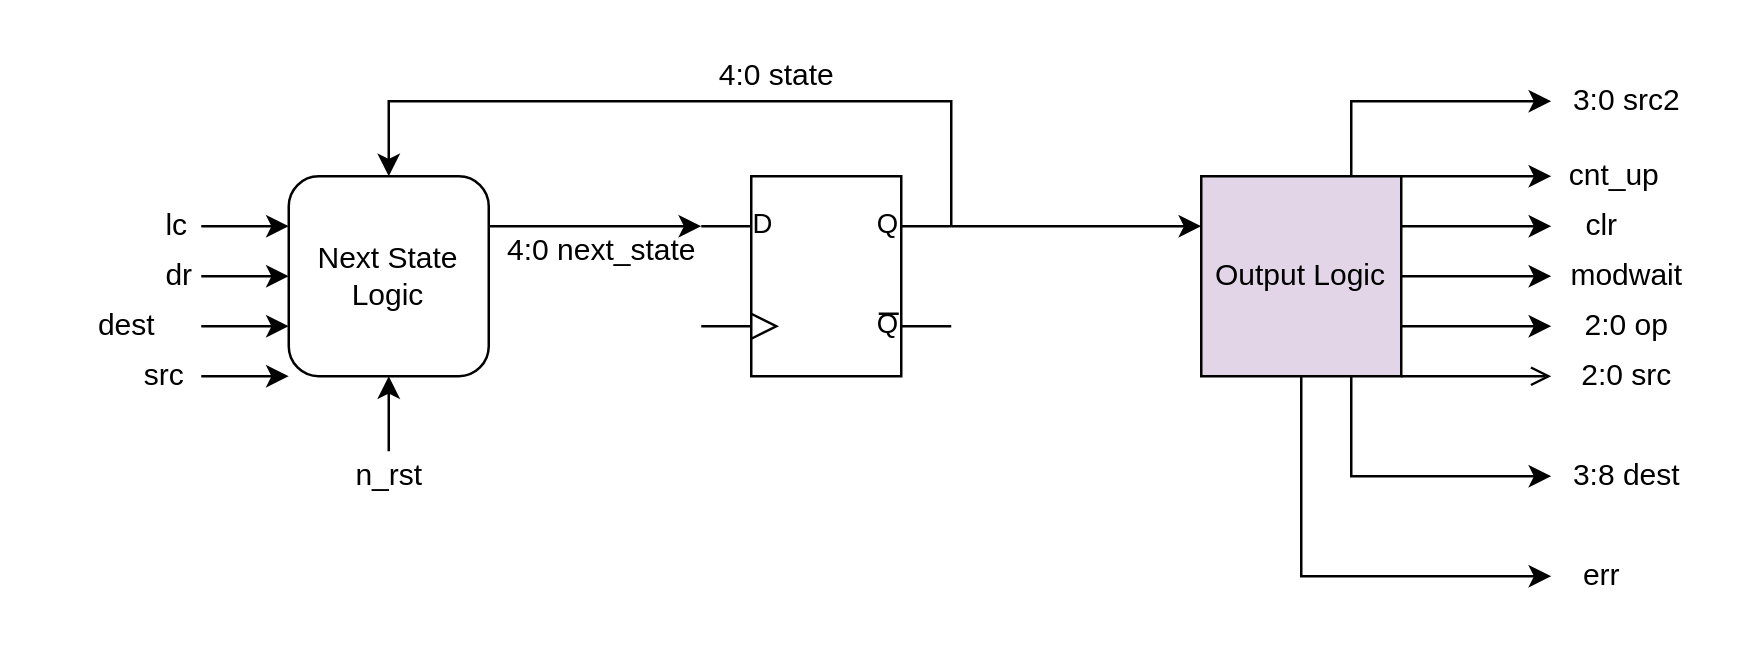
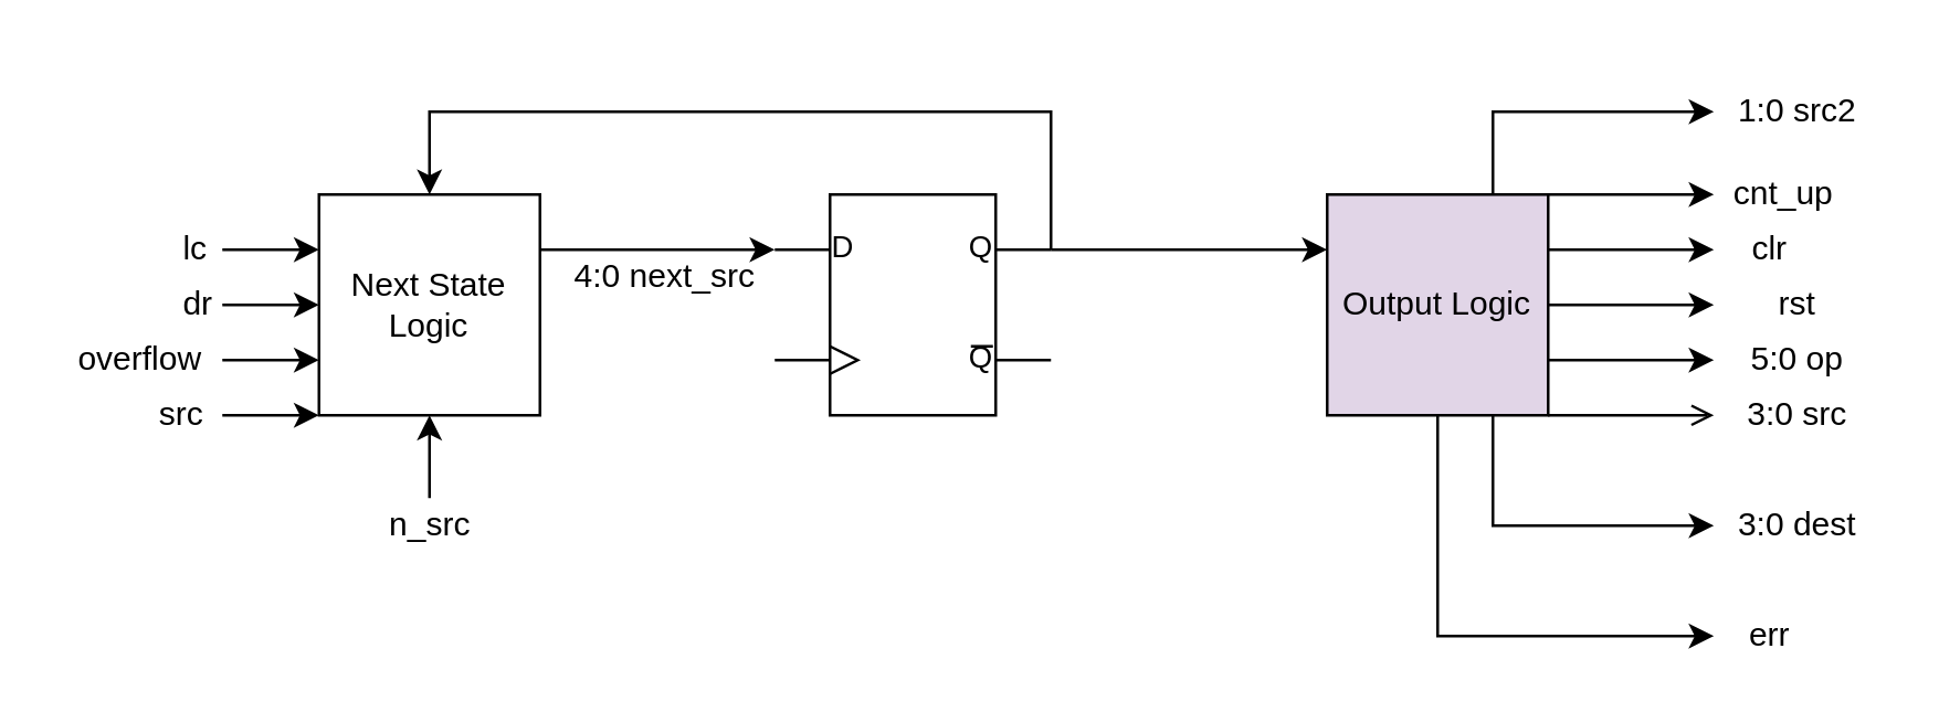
- <mxCell id="18" value="4:0 state" style="text;html=1;align=center;verticalAlign=middle;resizable=0;points=[];autosize=1;strokeColor=none;fillColor=none;" vertex="1" parent="1"><mxGeometry x="280" y="20" width="60" height="20" as="geometry" /></mxCell>
- <mxCell id="31" value="3:0 src2" style="text;html=1;align=center;verticalAlign=middle;resizable=0;points=[];autosize=1;strokeColor=none;fillColor=none;" vertex="1" parent="1"><mxGeometry x="620" y="30" width="60" height="20" as="geometry" /></mxCell>
+ <mxCell id="31" value="1:0 src2" style="text;html=1;align=center;verticalAlign=middle;resizable=0;points=[];autosize=1;strokeColor=none;fillColor=none;" vertex="1" parent="1"><mxGeometry x="620" y="30" width="60" height="20" as="geometry" /></mxCell>
- <mxCell id="16" value="4:0 next_state" style="text;html=1;align=center;verticalAlign=middle;resizable=0;points=[];autosize=1;strokeColor=none;fillColor=none;" vertex="1" parent="1"><mxGeometry x="195" y="90" width="90" height="20" as="geometry" /></mxCell>
+ <mxCell id="16" value="4:0 next_src" style="text;html=1;align=center;verticalAlign=middle;resizable=0;points=[];autosize=1;strokeColor=none;fillColor=none;" vertex="1" parent="1"><mxGeometry x="195" y="90" width="90" height="20" as="geometry" /></mxCell>
- <mxCell id="2" value="Next State Logic" style="whiteSpace=wrap;html=1;aspect=fixed;rounded=1;" vertex="1" parent="1"><mxGeometry x="115" y="70" width="80" height="80" as="geometry" /></mxCell>
+ <mxCell id="2" value="Next State Logic" style="whiteSpace=wrap;html=1;aspect=fixed;" vertex="1" parent="1"><mxGeometry x="115" y="70" width="80" height="80" as="geometry" /></mxCell>
- <mxCell id="25" value="modwait" style="text;html=1;align=center;verticalAlign=middle;resizable=0;points=[];autosize=1;strokeColor=none;fillColor=none;" vertex="1" parent="1"><mxGeometry x="620" y="100" width="60" height="20" as="geometry" /></mxCell>
+ <mxCell id="25" value="rst" style="text;html=1;align=center;verticalAlign=middle;resizable=0;points=[];autosize=1;strokeColor=none;fillColor=none;" vertex="1" parent="1"><mxGeometry x="620" y="100" width="60" height="20" as="geometry" /></mxCell>
- <mxCell id="10" value="dest" style="text;html=1;align=center;verticalAlign=middle;resizable=0;points=[];autosize=1;strokeColor=none;fillColor=none;" vertex="1" parent="1"><mxGeometry x="20" y="120" width="60" height="20" as="geometry" /></mxCell>
+ <mxCell id="10" value="overflow" style="text;html=1;align=center;verticalAlign=middle;resizable=0;points=[];autosize=1;strokeColor=none;fillColor=none;" vertex="1" parent="1"><mxGeometry x="20" y="120" width="60" height="20" as="geometry" /></mxCell>
- <mxCell id="27" value="2:0 op" style="text;html=1;align=center;verticalAlign=middle;resizable=0;points=[];autosize=1;strokeColor=none;fillColor=none;" vertex="1" parent="1"><mxGeometry x="625" y="120" width="50" height="20" as="geometry" /></mxCell>
+ <mxCell id="27" value="5:0 op" style="text;html=1;align=center;verticalAlign=middle;resizable=0;points=[];autosize=1;strokeColor=none;fillColor=none;" vertex="1" parent="1"><mxGeometry x="625" y="120" width="50" height="20" as="geometry" /></mxCell>
- <mxCell id="29" value="2:0 src" style="text;html=1;align=center;verticalAlign=middle;resizable=0;points=[];autosize=1;strokeColor=none;fillColor=none;" vertex="1" parent="1"><mxGeometry x="625" y="140" width="50" height="20" as="geometry" /></mxCell>
+ <mxCell id="29" value="3:0 src" style="text;html=1;align=center;verticalAlign=middle;resizable=0;points=[];autosize=1;strokeColor=none;fillColor=none;" vertex="1" parent="1"><mxGeometry x="625" y="140" width="50" height="20" as="geometry" /></mxCell>
- <mxCell id="14" value="n_rst" style="text;html=1;align=center;verticalAlign=middle;resizable=0;points=[];autosize=1;strokeColor=none;fillColor=none;" vertex="1" parent="1"><mxGeometry x="135" y="180" width="40" height="20" as="geometry" /></mxCell>
+ <mxCell id="14" value="n_src" style="text;html=1;align=center;verticalAlign=middle;resizable=0;points=[];autosize=1;strokeColor=none;fillColor=none;" vertex="1" parent="1"><mxGeometry x="135" y="180" width="40" height="20" as="geometry" /></mxCell>
- <mxCell id="33" value="3:8 dest" style="text;html=1;align=center;verticalAlign=middle;resizable=0;points=[];autosize=1;strokeColor=none;fillColor=none;" vertex="1" parent="1"><mxGeometry x="620" y="180" width="60" height="20" as="geometry" /></mxCell>
+ <mxCell id="33" value="3:0 dest" style="text;html=1;align=center;verticalAlign=middle;resizable=0;points=[];autosize=1;strokeColor=none;fillColor=none;" vertex="1" parent="1"><mxGeometry x="620" y="180" width="60" height="20" as="geometry" /></mxCell>
